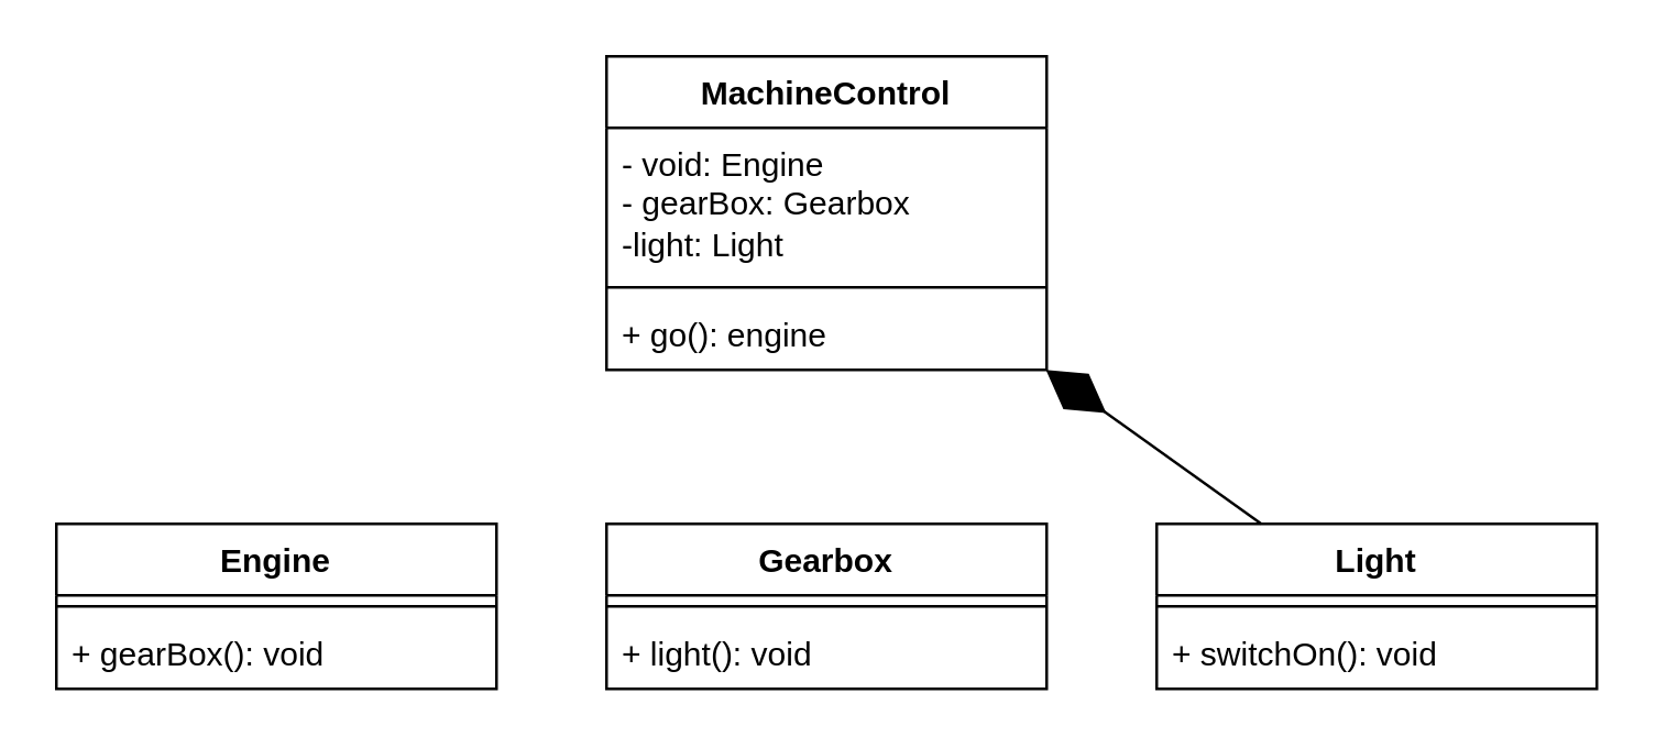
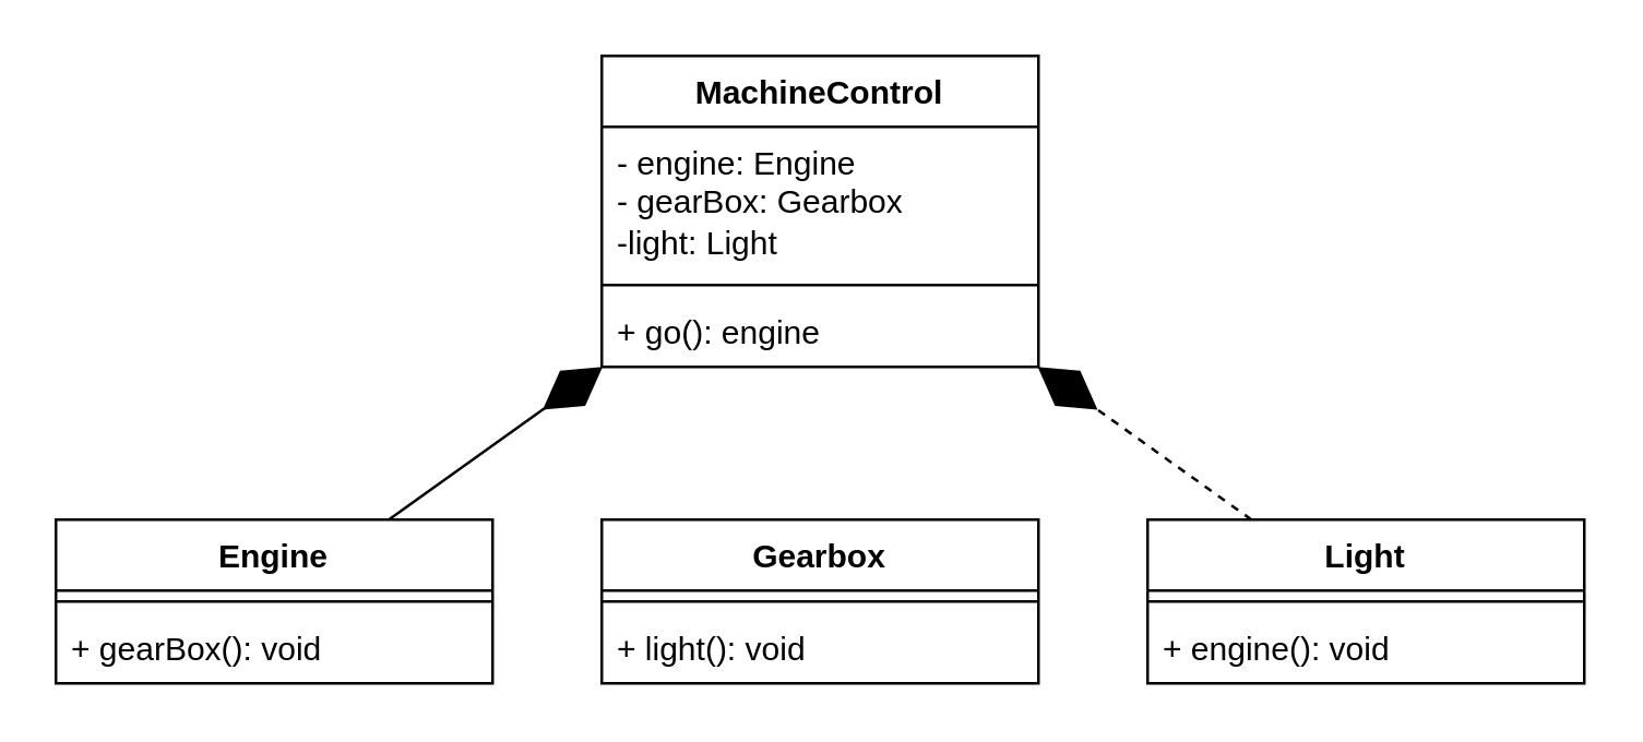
- <mxCell id="12" value="- void: Engine&lt;br&gt;- gearBox: Gearbox&lt;br&gt;-light: Light" style="text;strokeColor=none;fillColor=none;align=left;verticalAlign=top;spacingLeft=4;spacingRight=4;overflow=hidden;rotatable=0;points=[[0,0.5],[1,0.5]];portConstraint=eastwest;whiteSpace=wrap;html=1;" parent="11" vertex="1"><mxGeometry y="26" width="160" height="54" as="geometry" /></mxCell>
+ <mxCell id="12" value="- engine: Engine&lt;br&gt;- gearBox: Gearbox&lt;br&gt;-light: Light" style="text;strokeColor=none;fillColor=none;align=left;verticalAlign=top;spacingLeft=4;spacingRight=4;overflow=hidden;rotatable=0;points=[[0,0.5],[1,0.5]];portConstraint=eastwest;whiteSpace=wrap;html=1;" parent="11" vertex="1"><mxGeometry y="26" width="160" height="54" as="geometry" /></mxCell>
- <mxCell id="16" value="" style="endArrow=diamondThin;endFill=1;endSize=24;html=1;rounded=0;" parent="1" source="8" target="11" edge="1"><mxGeometry width="160" relative="1" as="geometry"><mxPoint x="240" y="320" as="sourcePoint" /><mxPoint x="400" y="320" as="targetPoint" /></mxGeometry></mxCell>
+ <mxCell id="16" value="" style="endArrow=diamondThin;endFill=1;endSize=24;html=1;rounded=0;dashed=1;" parent="1" source="8" target="11" edge="1"><mxGeometry width="160" relative="1" as="geometry"><mxPoint x="240" y="320" as="sourcePoint" /><mxPoint x="400" y="320" as="targetPoint" /></mxGeometry></mxCell>
+ <mxCell id="15" value="" style="endArrow=diamondThin;endFill=1;endSize=24;html=1;rounded=0;" parent="1" source="2" target="11" edge="1"><mxGeometry width="160" relative="1" as="geometry"><mxPoint x="180" y="320" as="sourcePoint" /><mxPoint x="340" y="320" as="targetPoint" /></mxGeometry></mxCell>
- <mxCell id="10" value="+ switchOn(): void" style="text;strokeColor=none;fillColor=none;align=left;verticalAlign=top;spacingLeft=4;spacingRight=4;overflow=hidden;rotatable=0;points=[[0,0.5],[1,0.5]];portConstraint=eastwest;whiteSpace=wrap;html=1;" parent="8" vertex="1"><mxGeometry y="34" width="160" height="26" as="geometry" /></mxCell>
+ <mxCell id="10" value="+ engine(): void" style="text;strokeColor=none;fillColor=none;align=left;verticalAlign=top;spacingLeft=4;spacingRight=4;overflow=hidden;rotatable=0;points=[[0,0.5],[1,0.5]];portConstraint=eastwest;whiteSpace=wrap;html=1;" parent="8" vertex="1"><mxGeometry y="34" width="160" height="26" as="geometry" /></mxCell>
